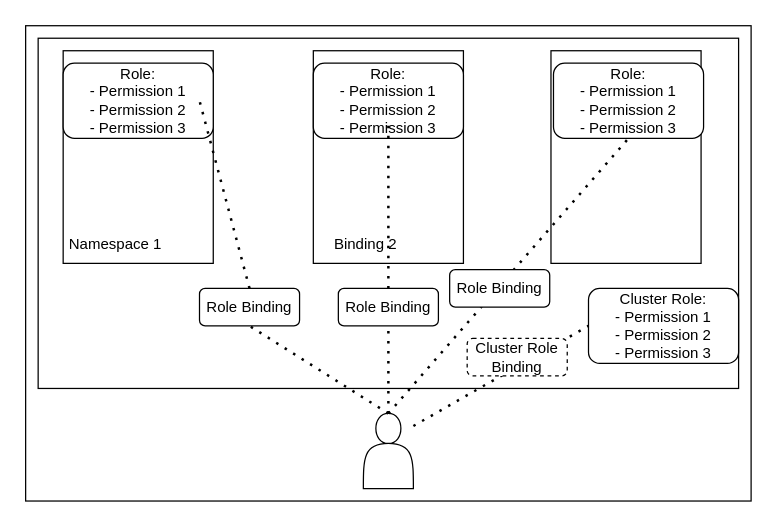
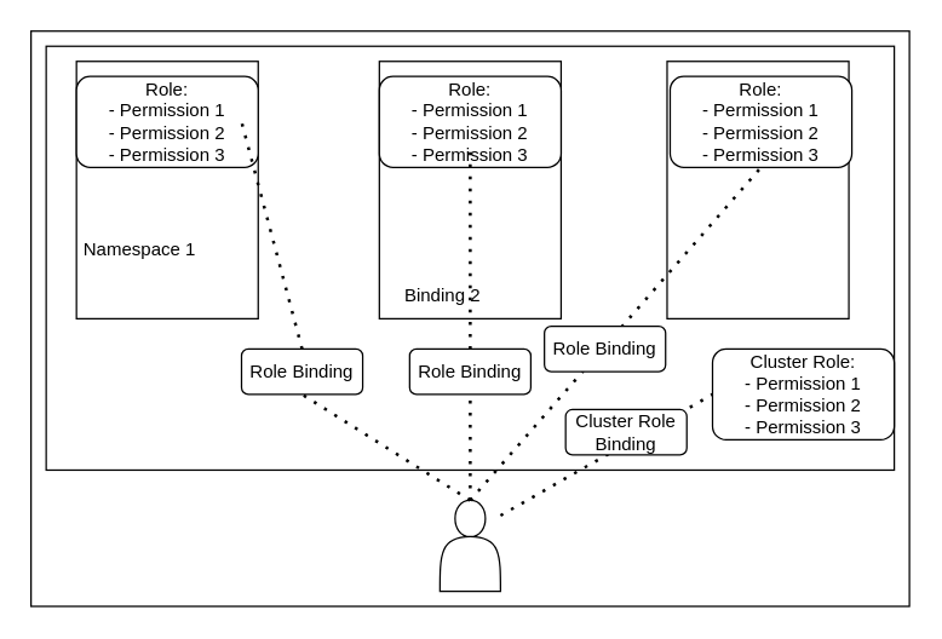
- <mxCell id="8" value="&lt;div&gt;Namespace 1&lt;/div&gt;" style="text;html=1;align=center;verticalAlign=middle;whiteSpace=wrap;rounded=0;" parent="1" vertex="1"><mxGeometry x="52" y="180" width="80" height="30" as="geometry" /></mxCell>
+ <mxCell id="8" value="&lt;div&gt;Namespace 1&lt;/div&gt;" style="text;html=1;align=center;verticalAlign=middle;whiteSpace=wrap;rounded=0;" parent="1" vertex="1"><mxGeometry x="52" y="150" width="80" height="30" as="geometry" /></mxCell>
- <mxCell id="27" value="Cluster Role Binding" style="rounded=1;whiteSpace=wrap;html=1;dashed=1;" parent="1" vertex="1"><mxGeometry x="373" y="270" width="80" height="30" as="geometry" /></mxCell>
+ <mxCell id="27" value="Cluster Role Binding" style="rounded=1;whiteSpace=wrap;html=1;" parent="1" vertex="1"><mxGeometry x="373" y="270" width="80" height="30" as="geometry" /></mxCell>
